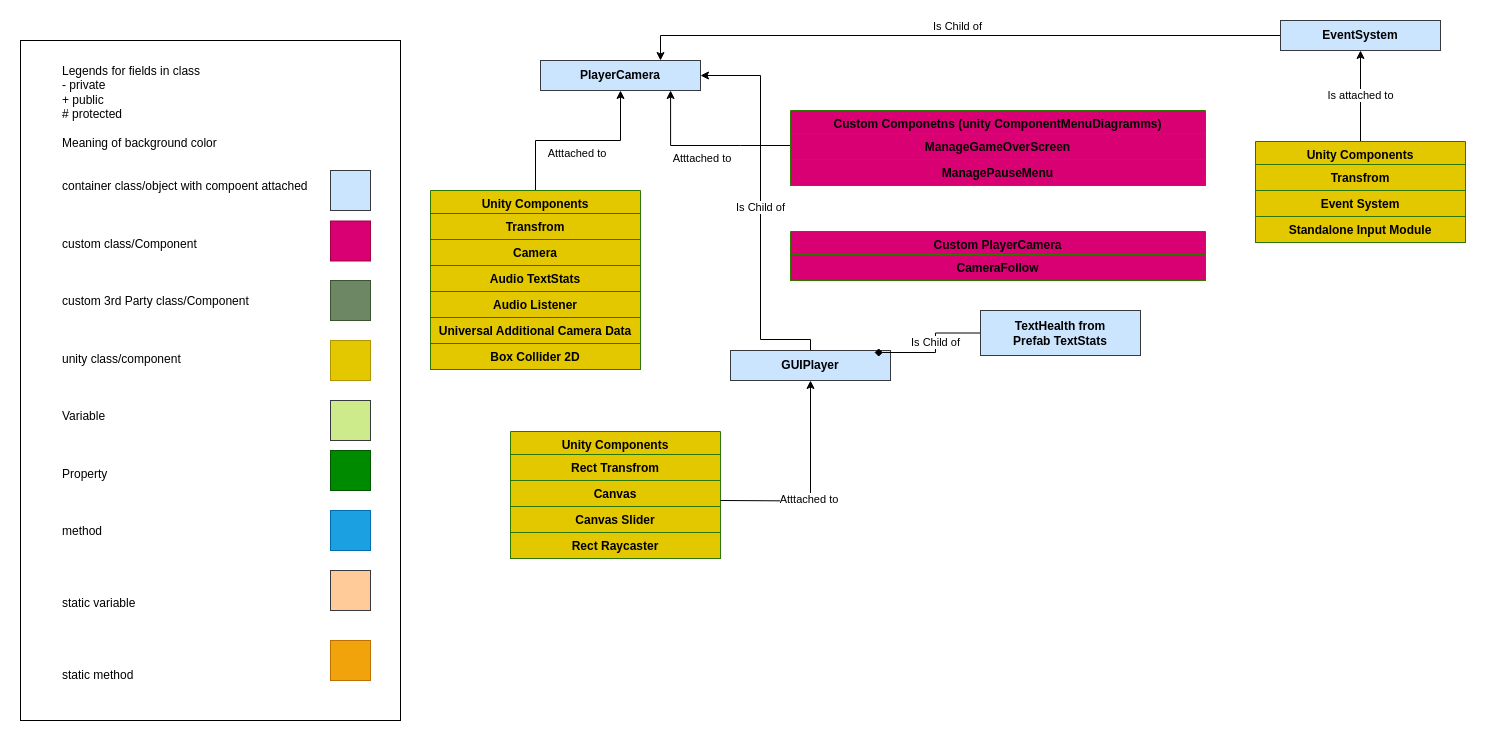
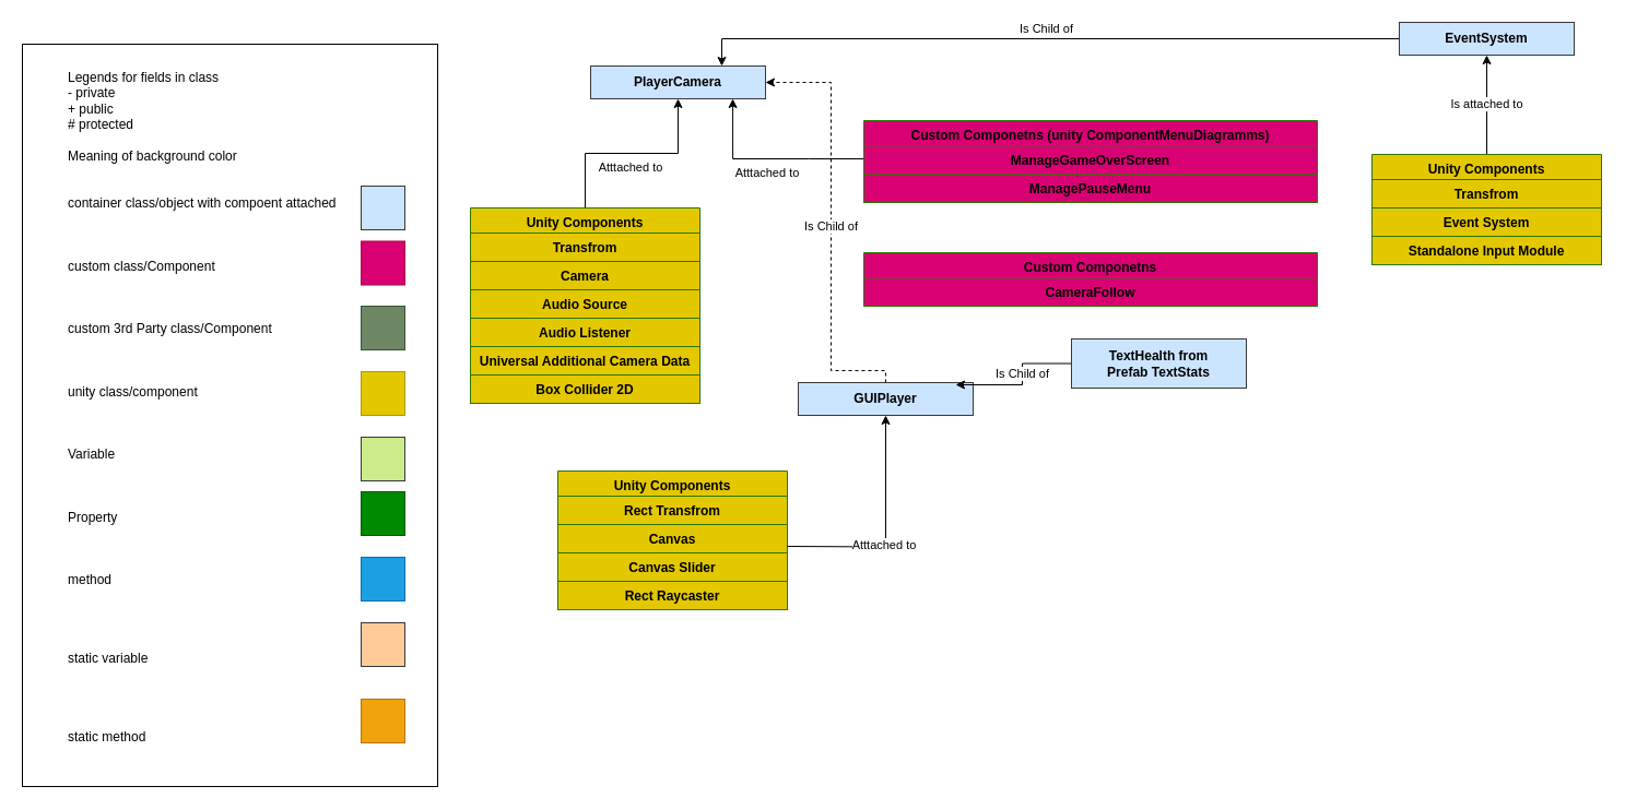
- <mxCell id="25" value="Custom PlayerCamera" style="swimlane;fontStyle=1;childLayout=stackLayout;horizontal=1;fillColor=#D80073;horizontalStack=0;resizeParent=1;resizeParentMax=0;resizeLast=0;collapsible=1;marginBottom=0;fontColor=#000000;align=center;verticalAlign=top;strokeColor=#2D7600;gradientColor=none;spacingLeft=4;spacingRight=4;" vertex="1" parent="1"><mxGeometry x="790" y="231" width="415" height="49" as="geometry" /></mxCell>
+ <mxCell id="25" value="Custom Componetns" style="swimlane;fontStyle=1;childLayout=stackLayout;horizontal=1;fillColor=#D80073;horizontalStack=0;resizeParent=1;resizeParentMax=0;resizeLast=0;collapsible=1;marginBottom=0;fontColor=#000000;align=center;verticalAlign=top;strokeColor=#2D7600;gradientColor=none;spacingLeft=4;spacingRight=4;" vertex="1" parent="1"><mxGeometry x="790" y="231" width="415" height="49" as="geometry" /></mxCell>
- <mxCell id="18" value="Audio TextStats" style="text;strokeColor=#2D7600;fillColor=#E3C800;align=center;verticalAlign=top;spacingLeft=4;spacingRight=4;overflow=hidden;rotatable=0;points=[[0,0.5],[1,0.5]];portConstraint=eastwest;fontColor=#000000;fontStyle=1" vertex="1" parent="15"><mxGeometry y="75" width="210" height="26" as="geometry" /></mxCell>
+ <mxCell id="18" value="Audio Source" style="text;strokeColor=#2D7600;fillColor=#E3C800;align=center;verticalAlign=top;spacingLeft=4;spacingRight=4;overflow=hidden;rotatable=0;points=[[0,0.5],[1,0.5]];portConstraint=eastwest;fontColor=#000000;fontStyle=1" vertex="1" parent="15"><mxGeometry y="75" width="210" height="26" as="geometry" /></mxCell>
- <mxCell id="27" value="Is Child of" style="edgeStyle=orthogonalEdgeStyle;rounded=0;orthogonalLoop=1;jettySize=auto;html=1;exitX=0.5;exitY=0;exitDx=0;exitDy=0;fontColor=#000000;align=center;entryX=1;entryY=0.5;entryDx=0;entryDy=0;" edge="1" parent="1" source="28" target="12"><mxGeometry relative="1" as="geometry"><mxPoint x="740" y="75" as="targetPoint" /><Array as="points"><mxPoint x="760" y="339" /><mxPoint x="760" y="75" /></Array></mxGeometry></mxCell>
+ <mxCell id="27" value="Is Child of" style="edgeStyle=orthogonalEdgeStyle;rounded=0;orthogonalLoop=1;jettySize=auto;html=1;exitX=0.5;exitY=0;exitDx=0;exitDy=0;fontColor=#000000;align=center;entryX=1;entryY=0.5;entryDx=0;entryDy=0;dashed=1;" edge="1" parent="1" source="28" target="12"><mxGeometry relative="1" as="geometry"><mxPoint x="740" y="75" as="targetPoint" /><Array as="points"><mxPoint x="760" y="339" /><mxPoint x="760" y="75" /></Array></mxGeometry></mxCell>
- <mxCell id="35" value="Is Child of" style="edgeStyle=orthogonalEdgeStyle;rounded=0;orthogonalLoop=1;jettySize=auto;html=1;entryX=0.9;entryY=0.067;entryDx=0;entryDy=0;entryPerimeter=0;fontColor=#000000;align=center;verticalAlign=bottom;endArrow=diamond;" edge="1" parent="1" source="36" target="28"><mxGeometry relative="1" as="geometry" /></mxCell>
+ <mxCell id="35" value="Is Child of" style="edgeStyle=orthogonalEdgeStyle;rounded=0;orthogonalLoop=1;jettySize=auto;html=1;entryX=0.9;entryY=0.067;entryDx=0;entryDy=0;entryPerimeter=0;fontColor=#000000;align=center;verticalAlign=bottom;" edge="1" parent="1" source="36" target="28"><mxGeometry relative="1" as="geometry" /></mxCell>
